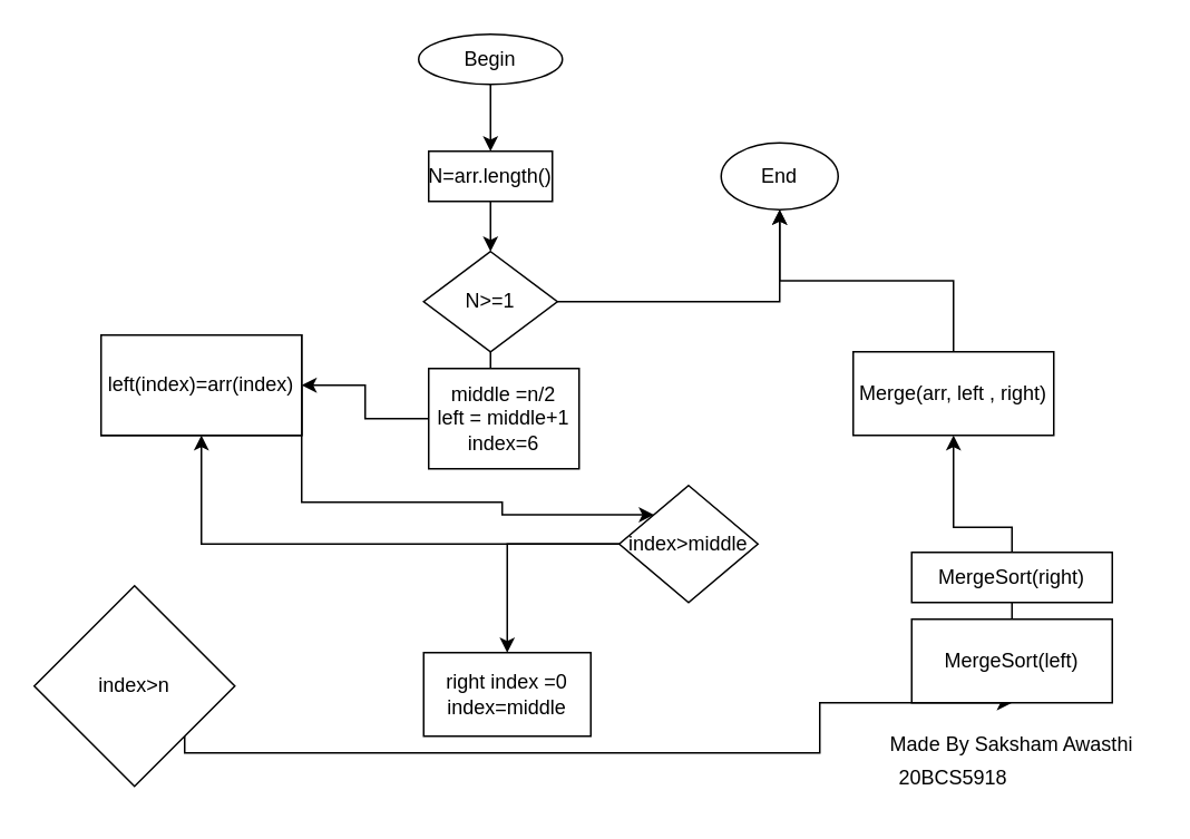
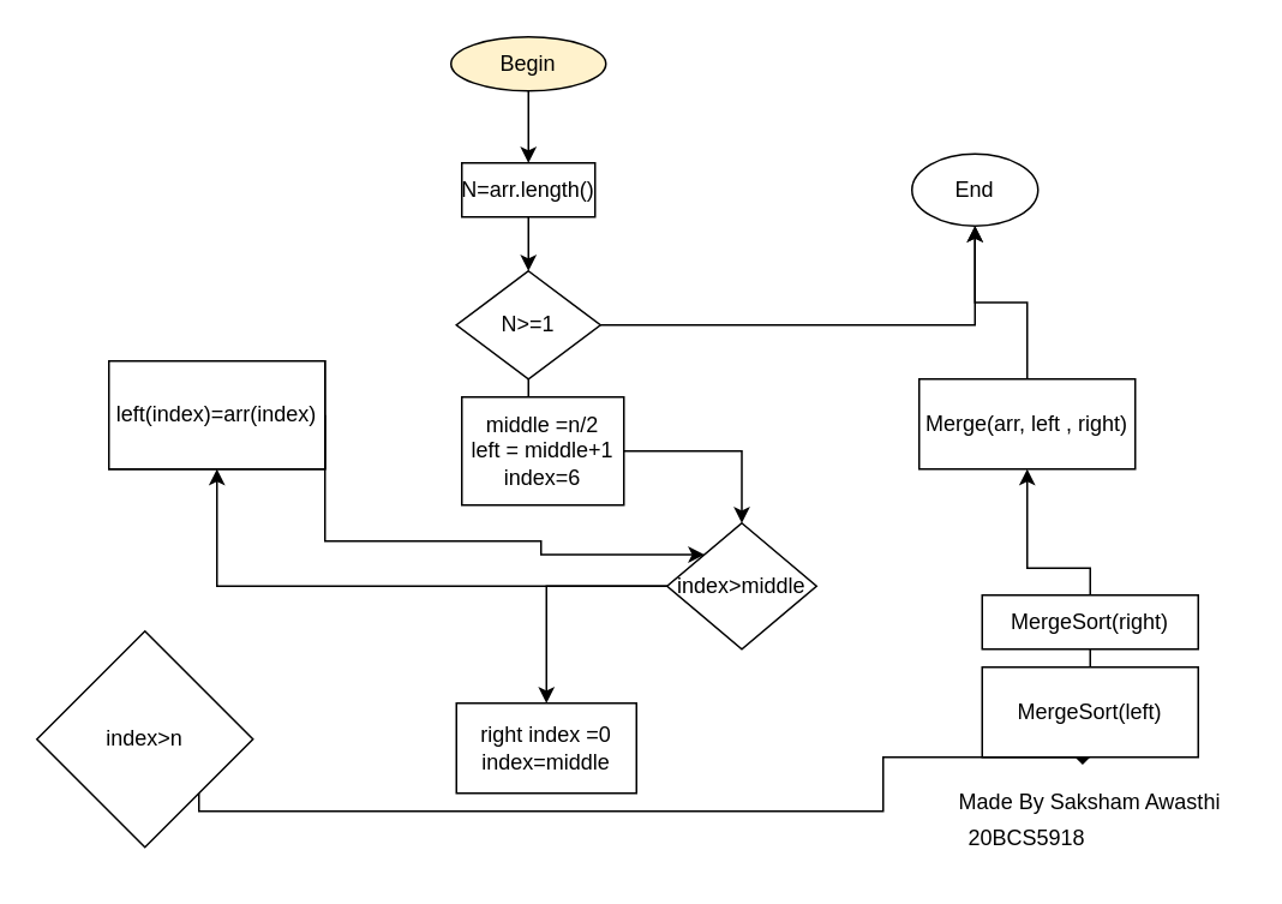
- <mxCell id="4" value="Begin" style="ellipse;whiteSpace=wrap;html=1;" vertex="1" parent="1"><mxGeometry x="250" y="20" width="86" height="30" as="geometry" /></mxCell>
+ <mxCell id="4" value="Begin" style="ellipse;whiteSpace=wrap;html=1;fillColor=#fff2cc;" vertex="1" parent="1"><mxGeometry x="250" y="20" width="86" height="30" as="geometry" /></mxCell>
- <mxCell id="10" value="End" style="ellipse;whiteSpace=wrap;html=1;" vertex="1" parent="1"><mxGeometry x="431" y="85" width="70" height="40" as="geometry" /></mxCell>
+ <mxCell id="10" value="End" style="ellipse;whiteSpace=wrap;html=1;" vertex="1" parent="1"><mxGeometry x="506" y="85" width="70" height="40" as="geometry" /></mxCell>
- <mxCell id="11" value="" style="edgeStyle=orthogonalEdgeStyle;rounded=0;orthogonalLoop=1;jettySize=auto;html=1;" edge="1" parent="1" source="12" target="21"><mxGeometry relative="1" as="geometry" /></mxCell>
+ <mxCell id="11" value="" style="edgeStyle=orthogonalEdgeStyle;rounded=0;orthogonalLoop=1;jettySize=auto;html=1;" edge="1" parent="1" source="12" target="15"><mxGeometry relative="1" as="geometry" /></mxCell>
- <mxCell id="17" style="edgeStyle=orthogonalEdgeStyle;rounded=0;orthogonalLoop=1;jettySize=auto;html=1;exitX=1;exitY=1;exitDx=0;exitDy=0;entryX=0.5;entryY=1;entryDx=0;entryDy=0;" edge="1" parent="1" source="18" target="23"><mxGeometry relative="1" as="geometry"><mxPoint x="480" y="450" as="targetPoint" /><Array as="points"><mxPoint x="110" y="450" /><mxPoint x="490" y="450" /></Array></mxGeometry></mxCell>
+ <mxCell id="17" style="edgeStyle=orthogonalEdgeStyle;rounded=0;orthogonalLoop=1;jettySize=auto;html=1;exitX=1;exitY=1;exitDx=0;exitDy=0;entryX=0.5;entryY=1;entryDx=0;entryDy=0;endArrow=diamond;" edge="1" parent="1" source="18" target="23"><mxGeometry relative="1" as="geometry"><mxPoint x="480" y="450" as="targetPoint" /><Array as="points"><mxPoint x="110" y="450" /><mxPoint x="490" y="450" /></Array></mxGeometry></mxCell>
